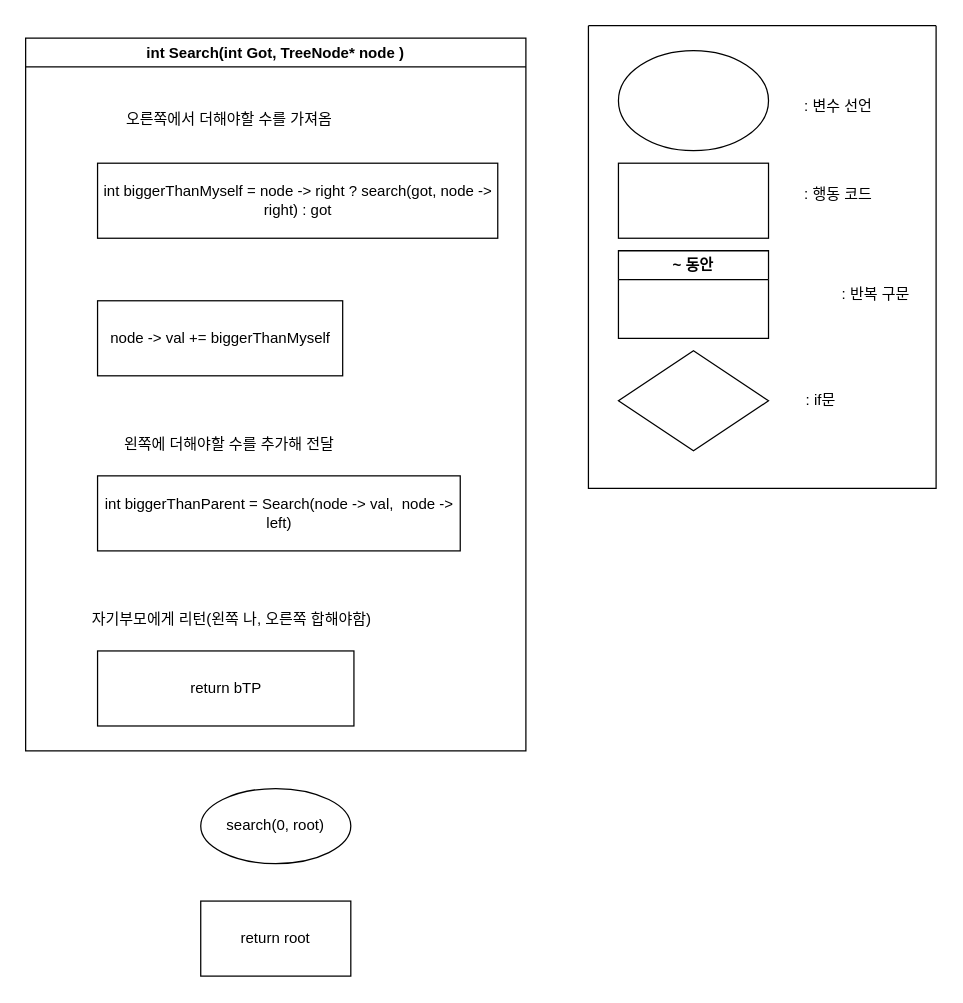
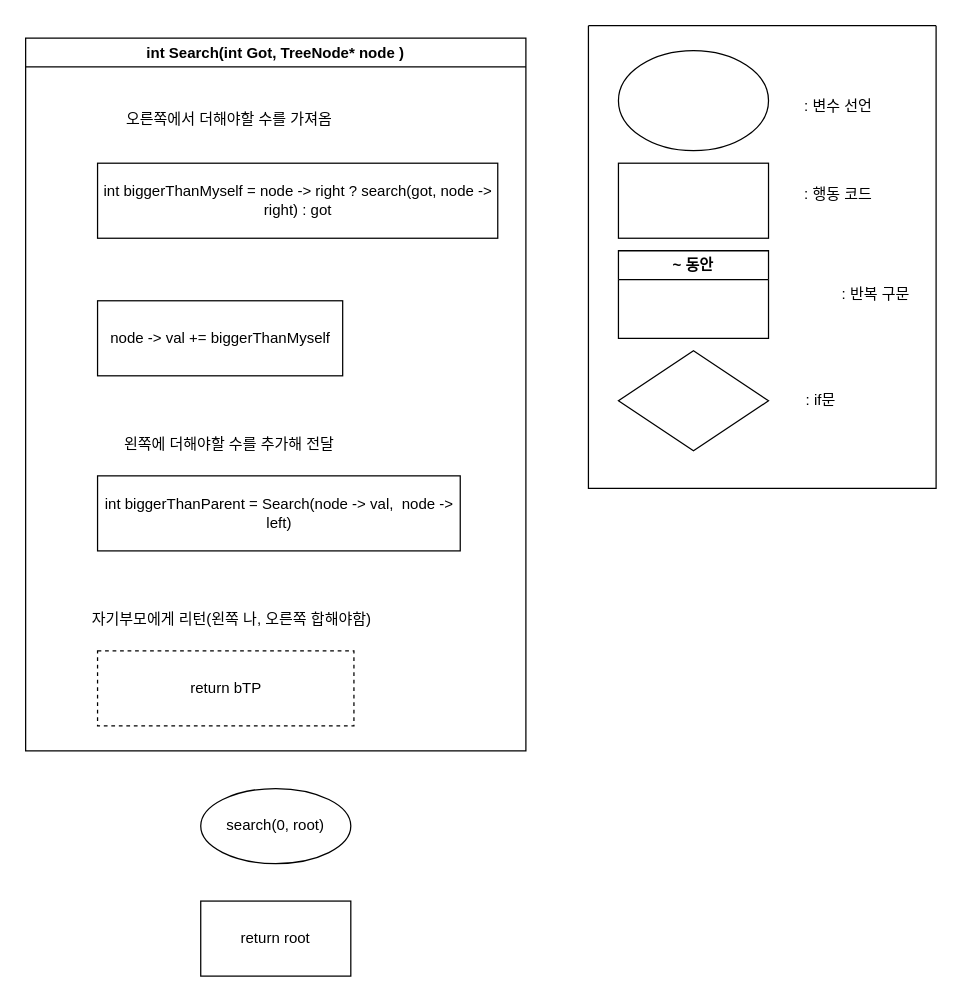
- <mxCell id="16" value="return bTP" style="whiteSpace=wrap;html=1;" vertex="1" parent="11"><mxGeometry x="57.5" y="490" width="205" height="60" as="geometry" /></mxCell>
+ <mxCell id="16" value="return bTP" style="whiteSpace=wrap;html=1;dashed=1;" vertex="1" parent="11"><mxGeometry x="57.5" y="490" width="205" height="60" as="geometry" /></mxCell>
